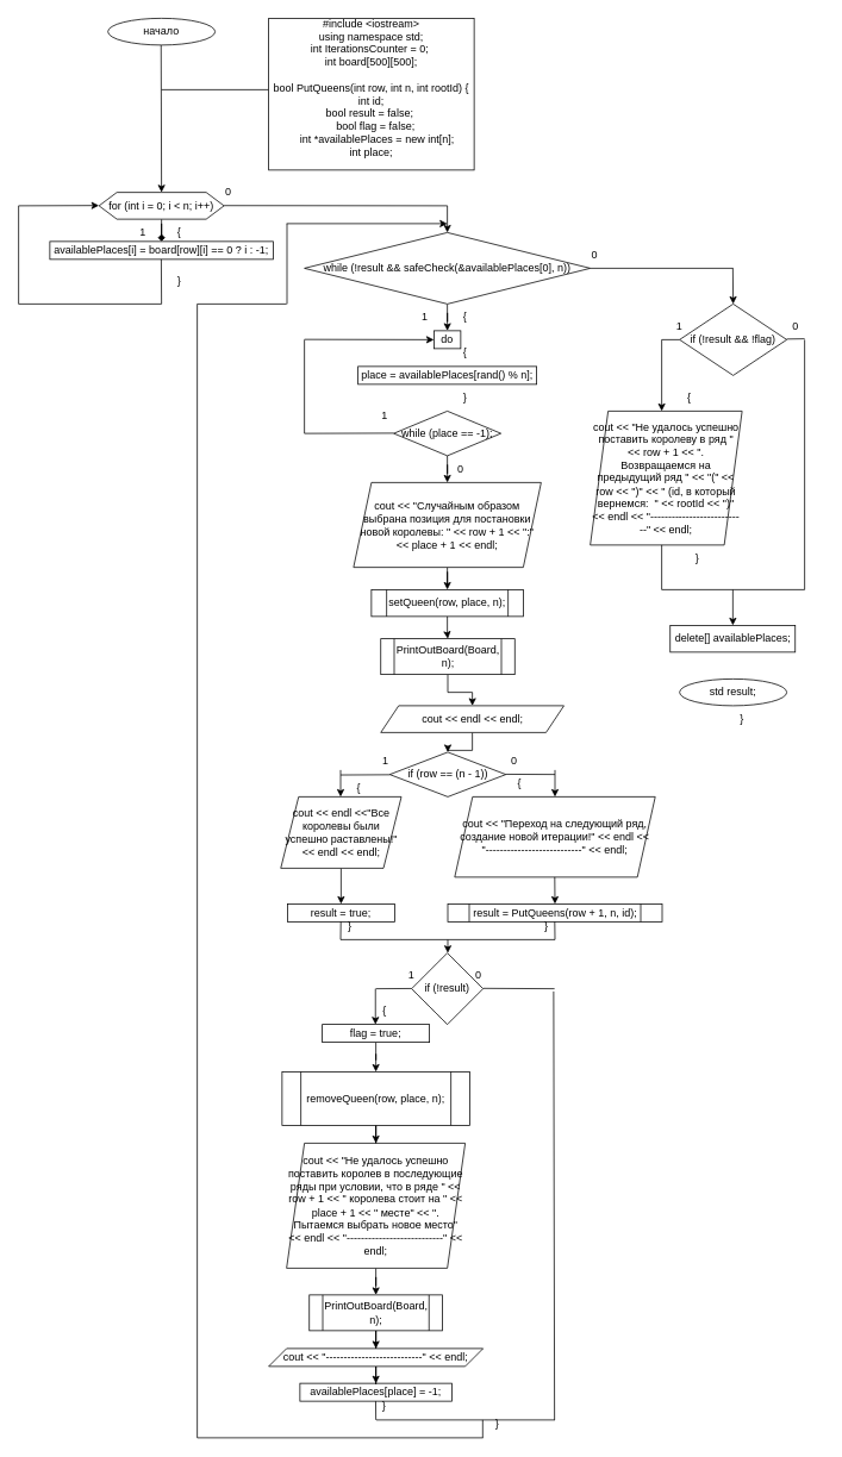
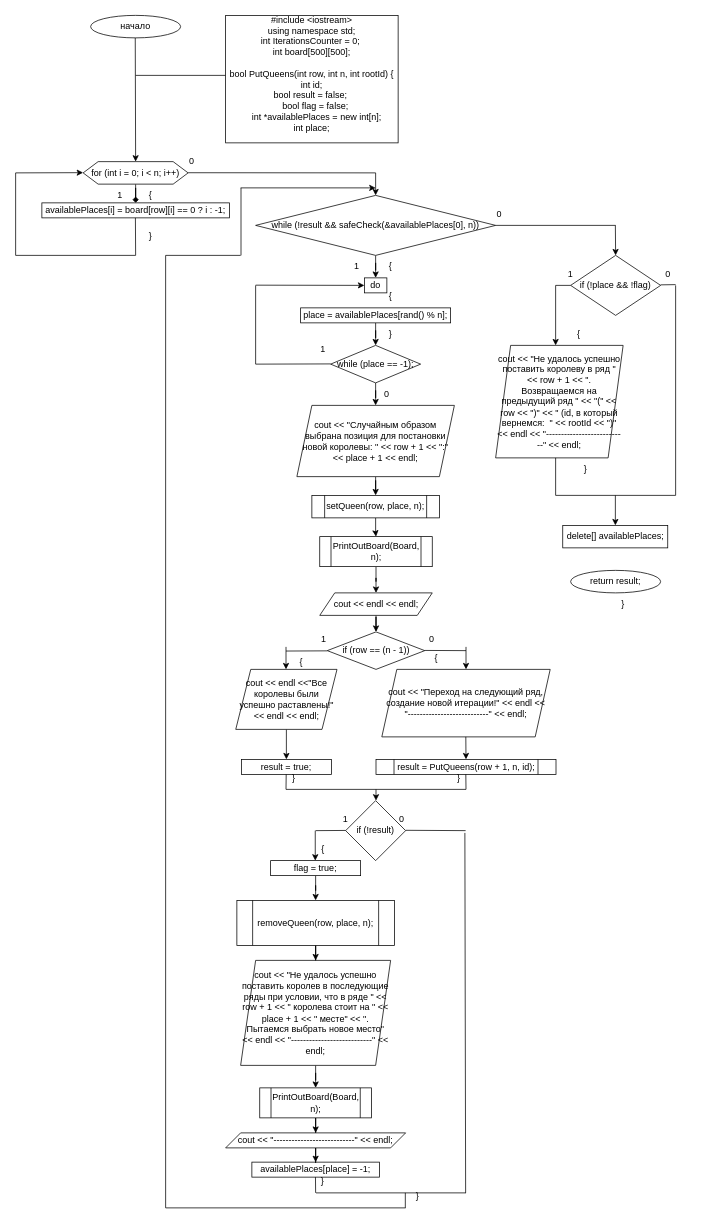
- <mxCell id="81" value="if (!result &amp;amp;&amp;amp; !flag)" style="rhombus;whiteSpace=wrap;html=1;" parent="1" vertex="1"><mxGeometry x="760" y="340" width="120" height="80" as="geometry" /></mxCell>
+ <mxCell id="81" value="if (!place &amp;amp;&amp;amp; !flag)" style="rhombus;whiteSpace=wrap;html=1;" parent="1" vertex="1"><mxGeometry x="760" y="340" width="120" height="80" as="geometry" /></mxCell>
+ <mxCell id="21" style="edgeStyle=orthogonalEdgeStyle;rounded=0;orthogonalLoop=1;jettySize=auto;html=1;entryX=0.5;entryY=0;entryDx=0;entryDy=0;" parent="1" source="22" target="24" edge="1"><mxGeometry relative="1" as="geometry" /></mxCell>
- <mxCell id="93" value="std result;" style="ellipse;whiteSpace=wrap;html=1;" parent="1" vertex="1"><mxGeometry x="760" y="760" width="120" height="30" as="geometry" /></mxCell>
+ <mxCell id="93" value="return result;" style="ellipse;whiteSpace=wrap;html=1;" parent="1" vertex="1"><mxGeometry x="760" y="760" width="120" height="30" as="geometry" /></mxCell>
- <mxCell id="98" value="cout &amp;lt;&amp;lt; endl &amp;lt;&amp;lt; endl;" style="shape=parallelogram;perimeter=parallelogramPerimeter;whiteSpace=wrap;html=1;fixedSize=1;" vertex="1" parent="1"><mxGeometry x="425.5" y="790" width="205" height="30" as="geometry" /></mxCell>
+ <mxCell id="98" value="cout &amp;lt;&amp;lt; endl &amp;lt;&amp;lt; endl;" style="shape=parallelogram;perimeter=parallelogramPerimeter;whiteSpace=wrap;html=1;fixedSize=1;" vertex="1" parent="1"><mxGeometry x="425.5" y="790" width="150" height="30" as="geometry" /></mxCell>
